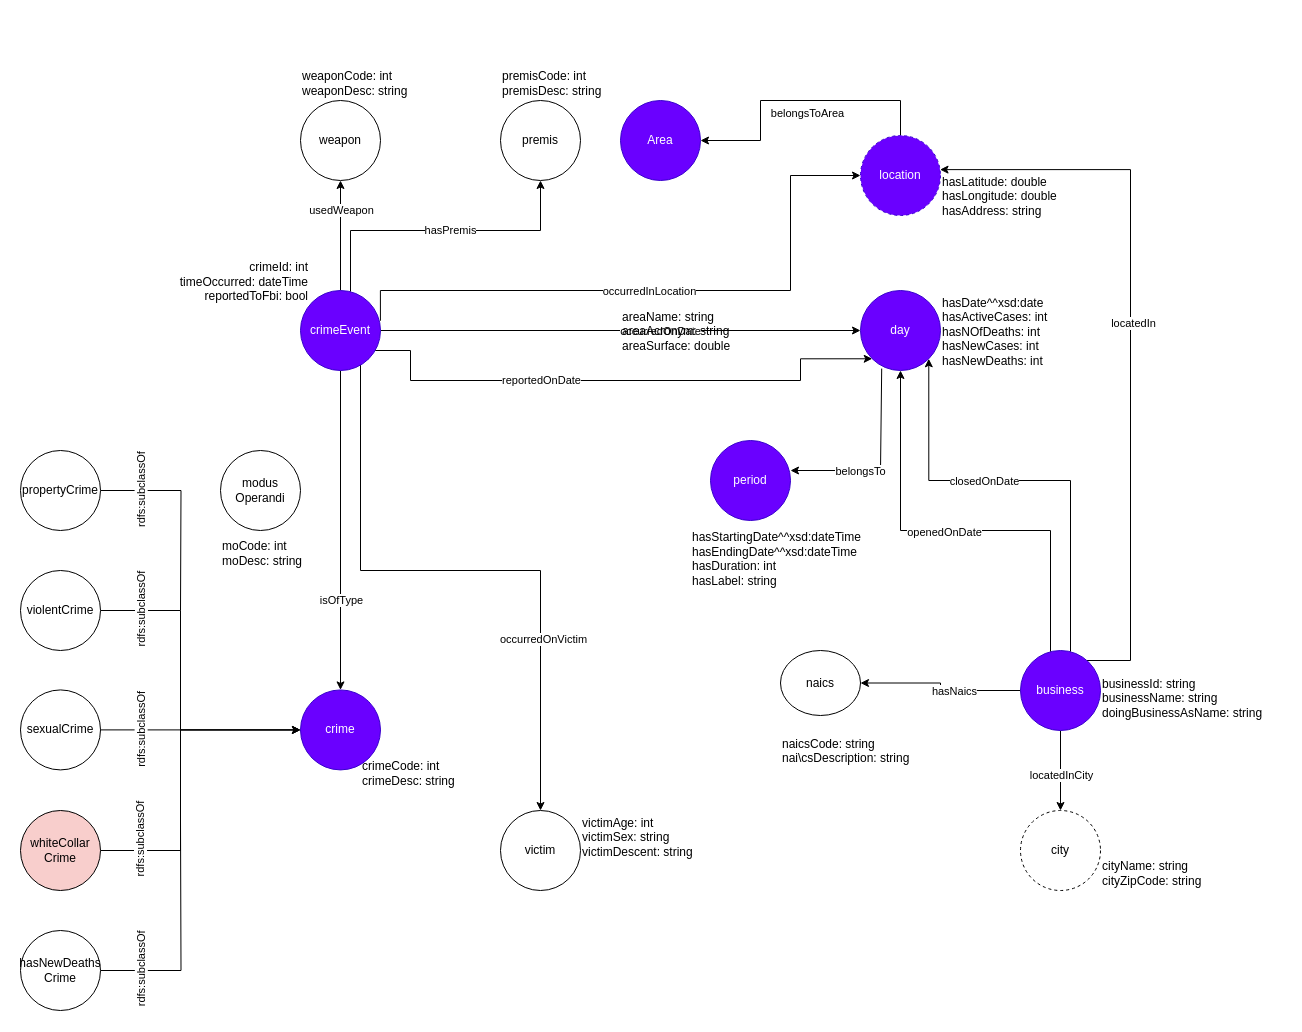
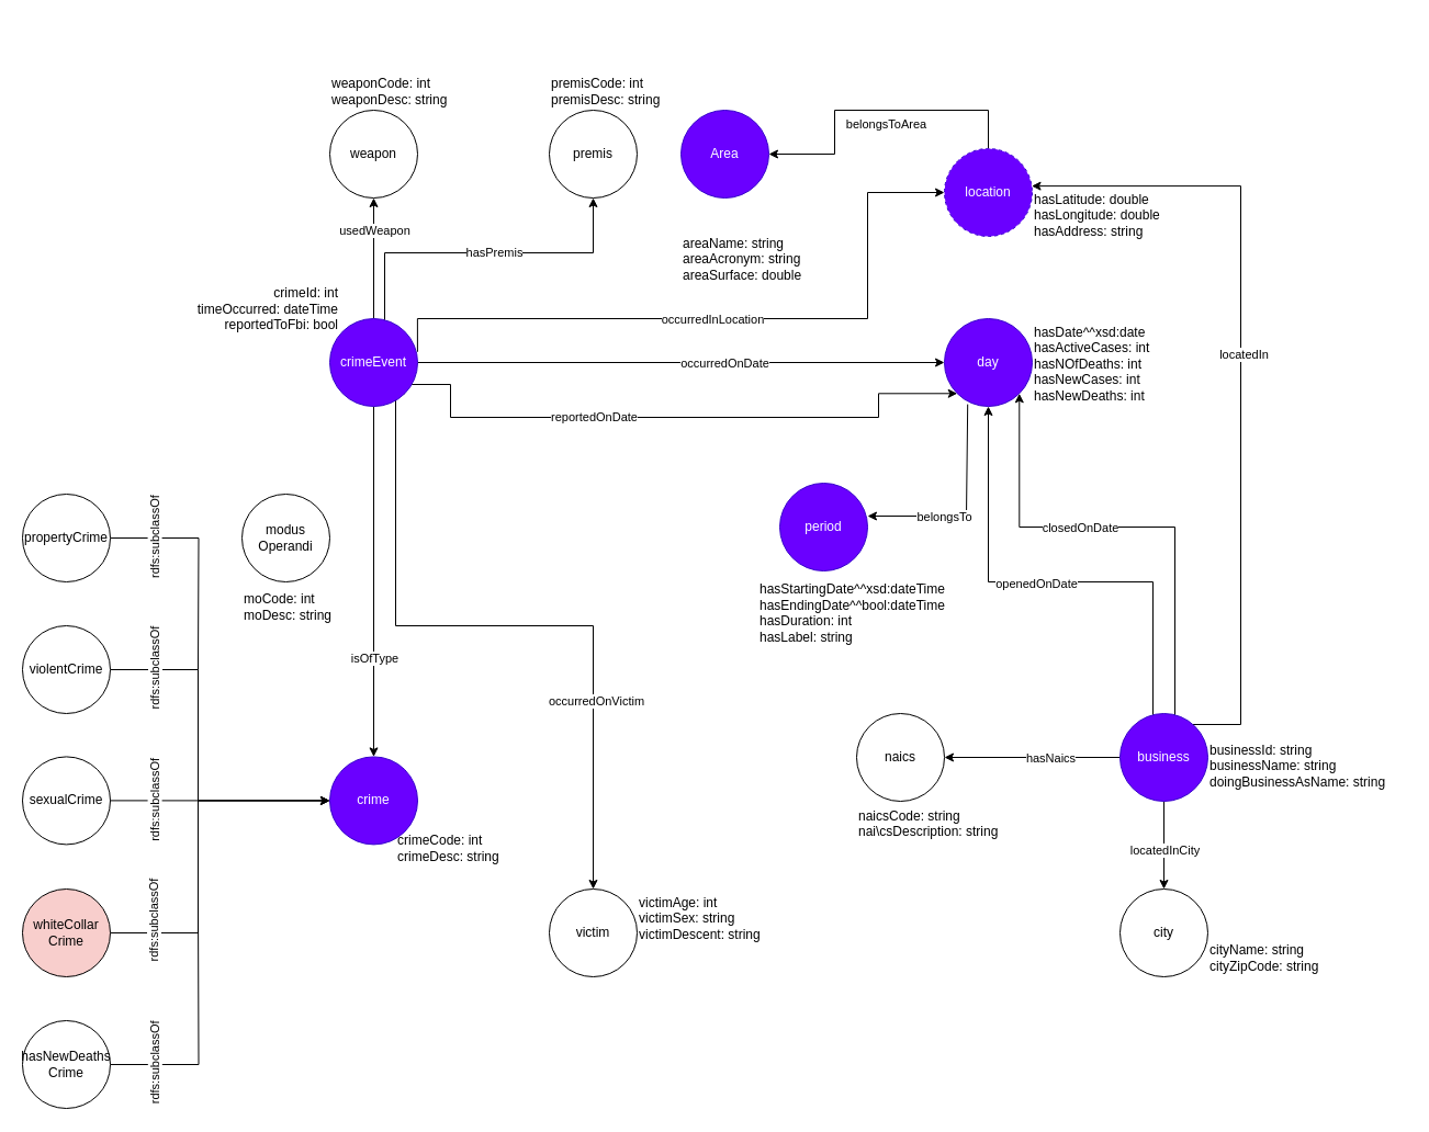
- <mxCell id="60" value="&lt;br&gt;&lt;div&gt;areaName: string&lt;/div&gt;&lt;div&gt;areaAcronym: string&lt;/div&gt;&lt;div&gt;areaSurface: double&lt;/div&gt;" style="text;html=1;strokeColor=none;fillColor=none;align=left;verticalAlign=bottom;whiteSpace=wrap;rounded=0;" parent="1" vertex="1"><mxGeometry x="620" y="275" width="160" height="80" as="geometry" /></mxCell>
+ <mxCell id="60" value="&lt;br&gt;&lt;div&gt;areaName: string&lt;/div&gt;&lt;div&gt;areaAcronym: string&lt;/div&gt;&lt;div&gt;areaSurface: double&lt;/div&gt;" style="text;html=1;strokeColor=none;fillColor=none;align=left;verticalAlign=bottom;whiteSpace=wrap;rounded=0;" parent="1" vertex="1"><mxGeometry x="620" y="180" width="160" height="80" as="geometry" /></mxCell>
- <mxCell id="65" value="&lt;div&gt;hasStartingDate^^xsd:dateTime&lt;/div&gt;&lt;div&gt;hasEndingDate^^xsd:dateTime&lt;/div&gt;&lt;div&gt;hasDuration: int&lt;/div&gt;&lt;div&gt;hasLabel: string&lt;/div&gt;" style="text;html=1;strokeColor=none;fillColor=none;align=left;verticalAlign=bottom;whiteSpace=wrap;rounded=0;" parent="1" vertex="1"><mxGeometry x="690" y="510" width="160" height="80" as="geometry" /></mxCell>
+ <mxCell id="65" value="&lt;div&gt;hasStartingDate^^xsd:dateTime&lt;/div&gt;&lt;div&gt;hasEndingDate^^bool:dateTime&lt;/div&gt;&lt;div&gt;hasDuration: int&lt;/div&gt;&lt;div&gt;hasLabel: string&lt;/div&gt;" style="text;html=1;strokeColor=none;fillColor=none;align=left;verticalAlign=bottom;whiteSpace=wrap;rounded=0;" parent="1" vertex="1"><mxGeometry x="690" y="510" width="160" height="80" as="geometry" /></mxCell>
- <mxCell id="37" value="naics" style="ellipse;whiteSpace=wrap;html=1;" parent="1" vertex="1"><mxGeometry x="780" y="650" width="80" height="65" as="geometry" /></mxCell>
+ <mxCell id="37" value="naics" style="ellipse;whiteSpace=wrap;html=1;" parent="1" vertex="1"><mxGeometry x="780" y="650" width="80" height="80" as="geometry" /></mxCell>
- <mxCell id="54" value="city" style="ellipse;whiteSpace=wrap;html=1;dashed=1;" parent="1" vertex="1"><mxGeometry x="1020" y="810" width="80" height="80" as="geometry" /></mxCell>
+ <mxCell id="54" value="city" style="ellipse;whiteSpace=wrap;html=1;" parent="1" vertex="1"><mxGeometry x="1020" y="810" width="80" height="80" as="geometry" /></mxCell>
